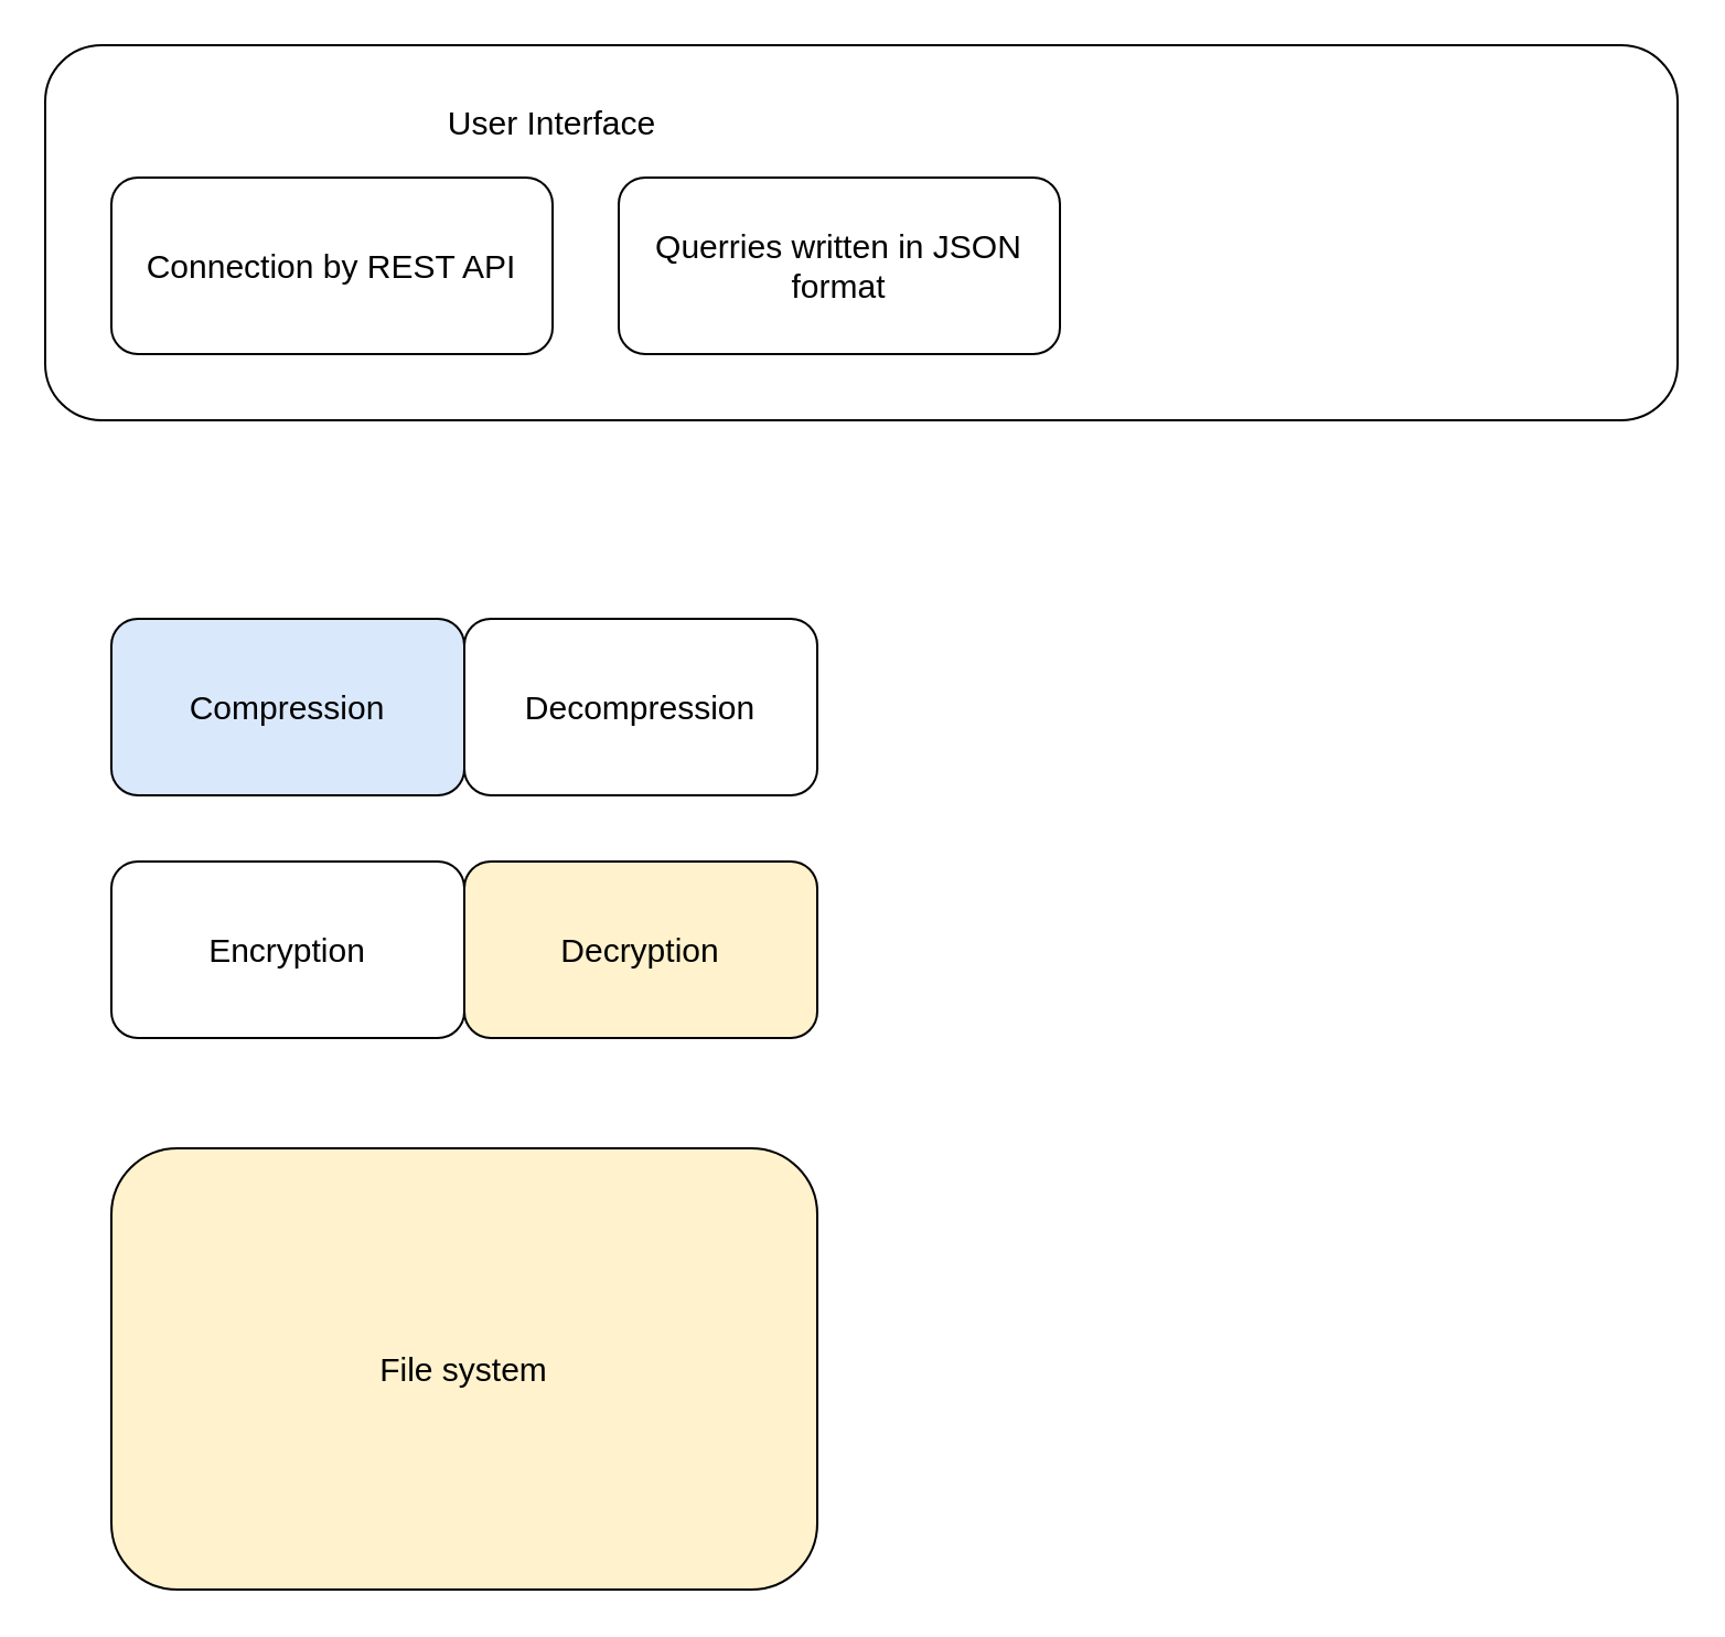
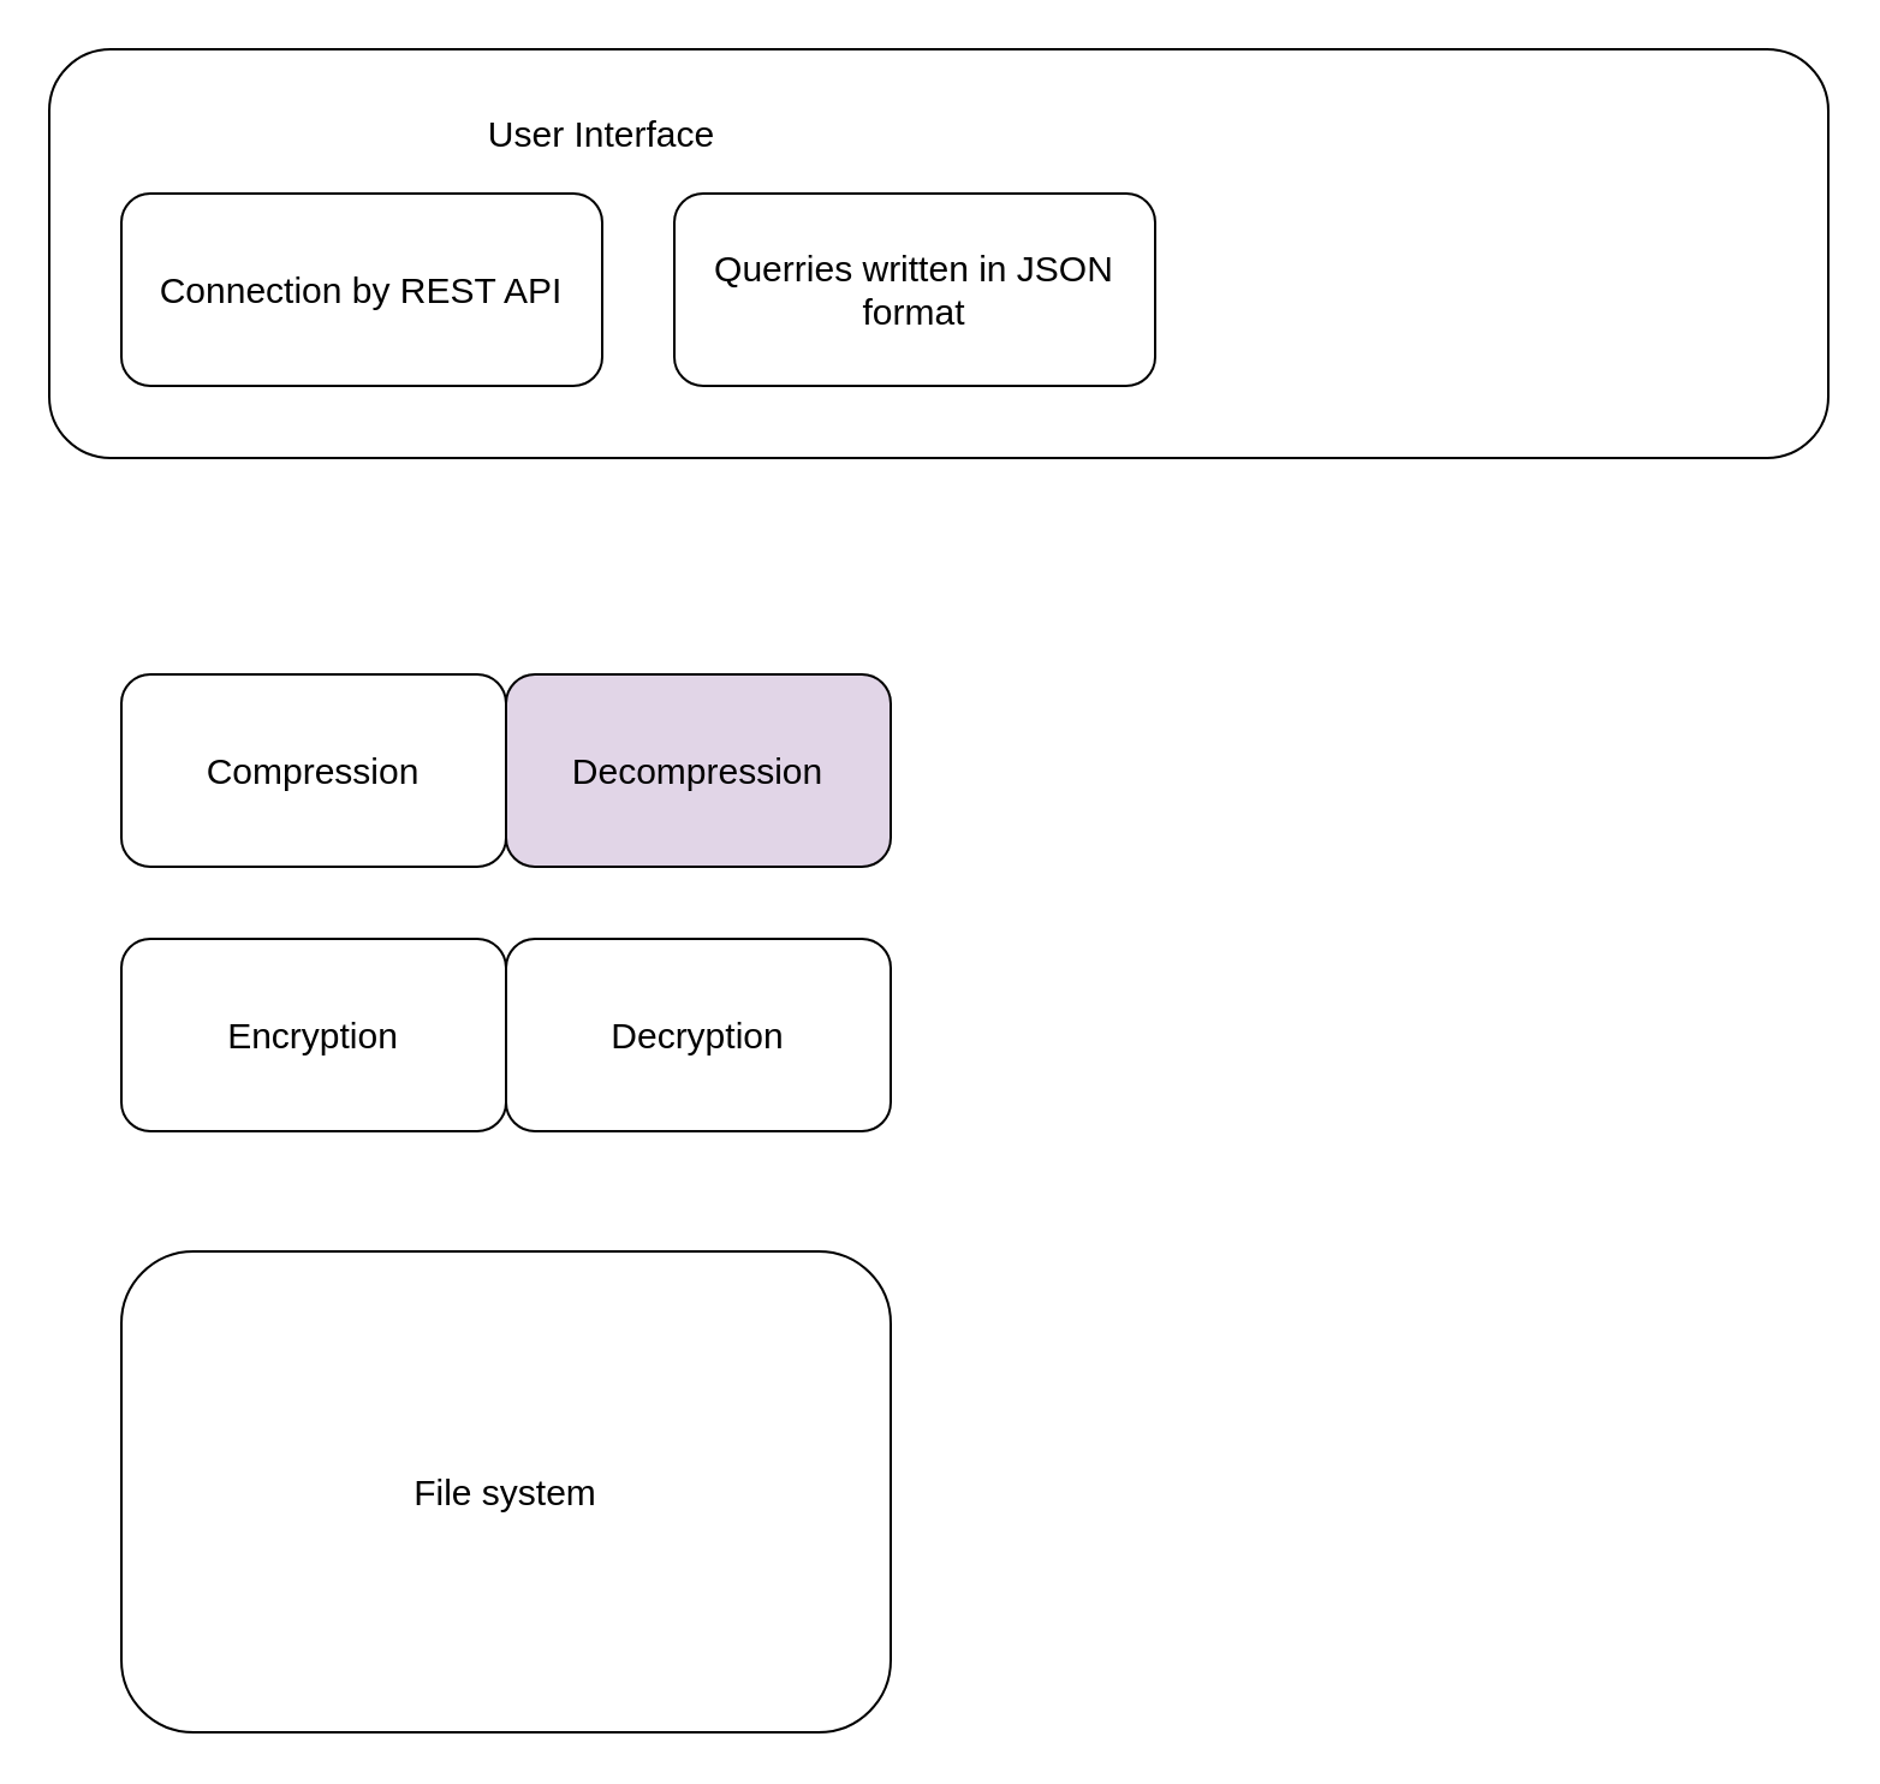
- <mxCell id="5" value="Compression" style="rounded=1;whiteSpace=wrap;html=1;fontSize=15;fillColor=#dae8fc;" vertex="1" parent="1"><mxGeometry x="50" y="280" width="160" height="80" as="geometry" /></mxCell>
+ <mxCell id="5" value="Compression" style="rounded=1;whiteSpace=wrap;html=1;fontSize=15;" vertex="1" parent="1"><mxGeometry x="50" y="280" width="160" height="80" as="geometry" /></mxCell>
- <mxCell id="8" value="Decompression" style="rounded=1;whiteSpace=wrap;html=1;fontSize=15;" vertex="1" parent="1"><mxGeometry x="210" y="280" width="160" height="80" as="geometry" /></mxCell>
+ <mxCell id="8" value="Decompression" style="rounded=1;whiteSpace=wrap;html=1;fontSize=15;fillColor=#e1d5e7;" vertex="1" parent="1"><mxGeometry x="210" y="280" width="160" height="80" as="geometry" /></mxCell>
- <mxCell id="9" value="Decryption" style="rounded=1;whiteSpace=wrap;html=1;fontSize=15;fillColor=#fff2cc;" vertex="1" parent="1"><mxGeometry x="210" y="390" width="160" height="80" as="geometry" /></mxCell>
+ <mxCell id="9" value="Decryption" style="rounded=1;whiteSpace=wrap;html=1;fontSize=15;" vertex="1" parent="1"><mxGeometry x="210" y="390" width="160" height="80" as="geometry" /></mxCell>
- <mxCell id="7" value="File system" style="rounded=1;whiteSpace=wrap;html=1;fontSize=15;fillColor=#fff2cc;" vertex="1" parent="1"><mxGeometry x="50" y="520" width="320" height="200" as="geometry" /></mxCell>
+ <mxCell id="7" value="File system" style="rounded=1;whiteSpace=wrap;html=1;fontSize=15;" vertex="1" parent="1"><mxGeometry x="50" y="520" width="320" height="200" as="geometry" /></mxCell>
